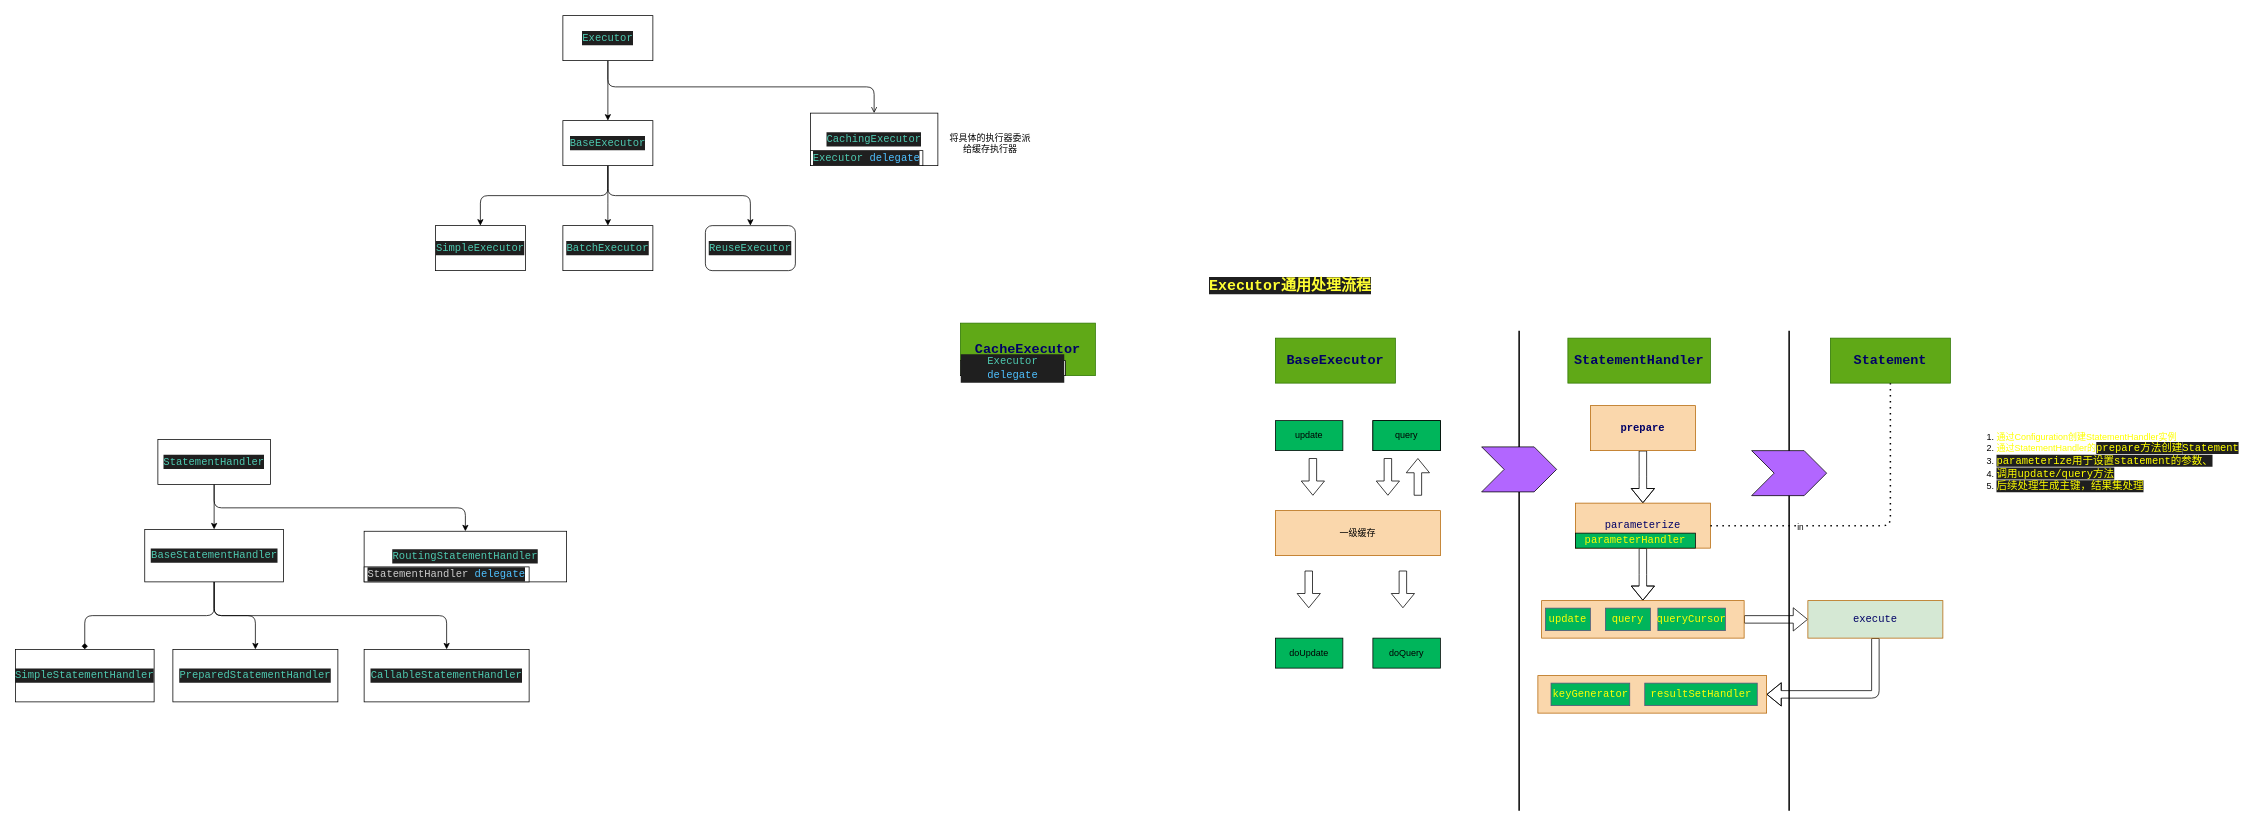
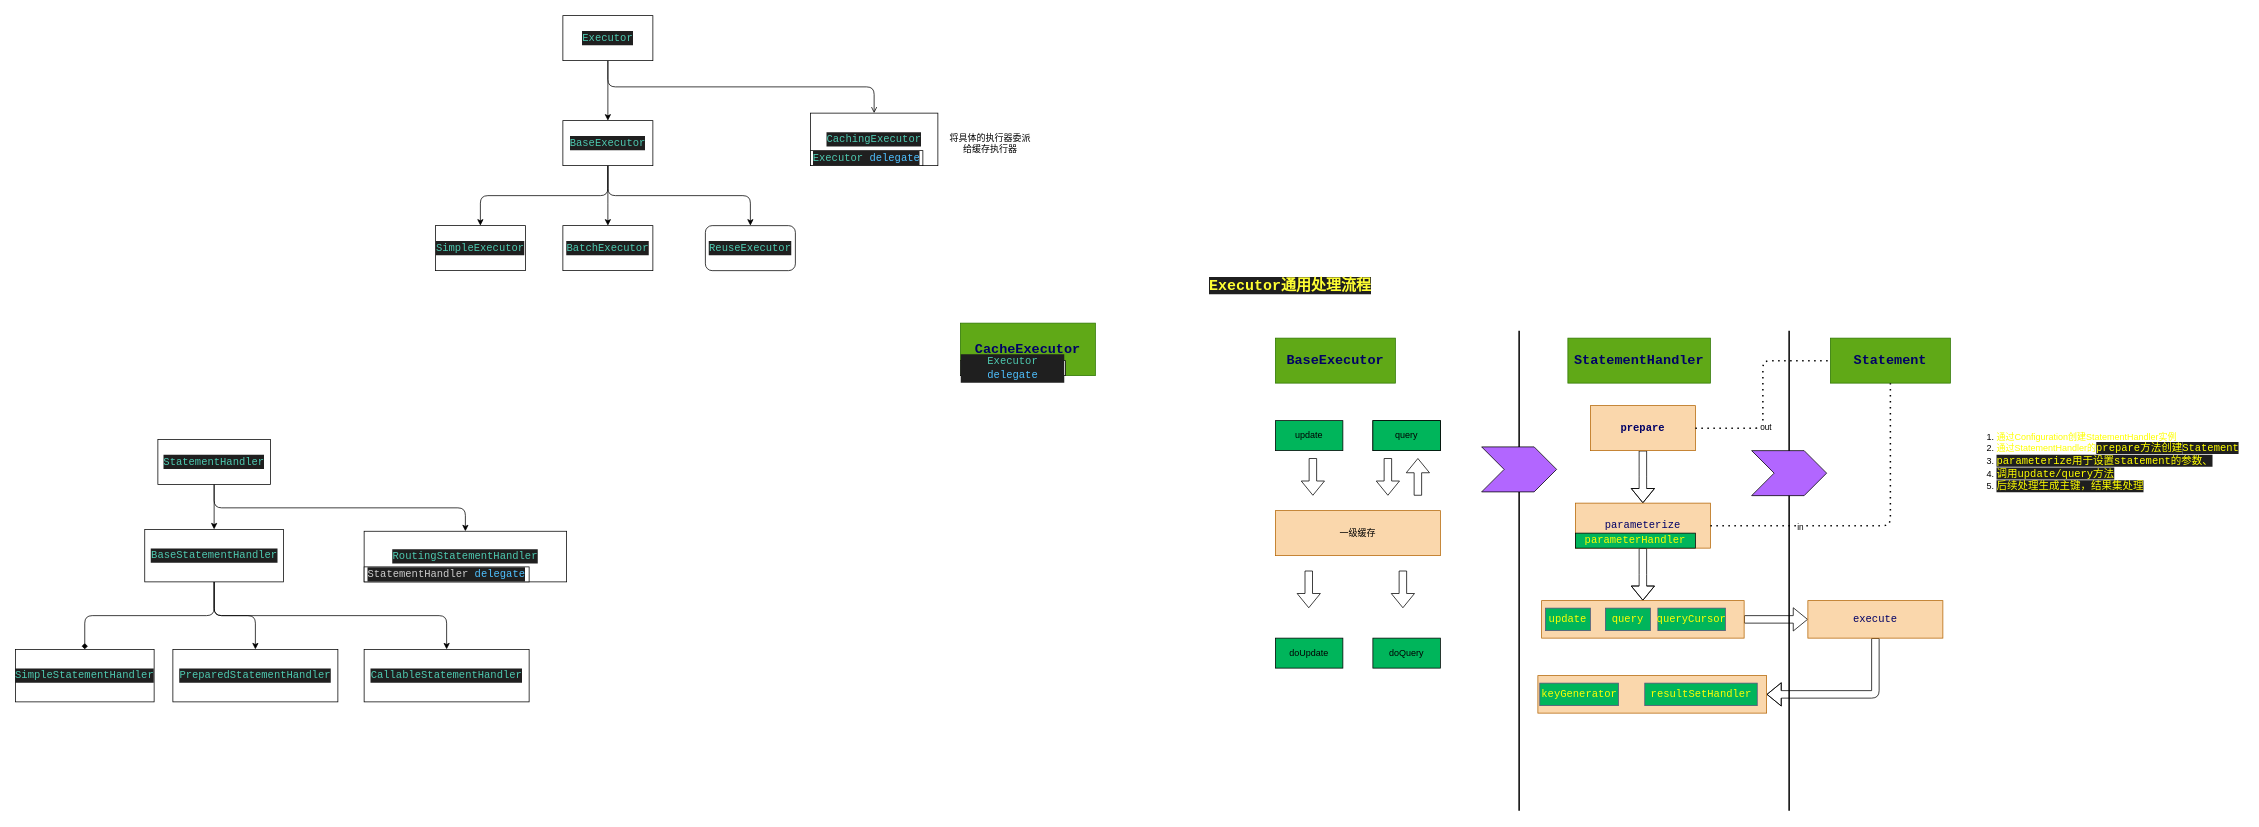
+ <mxCell id="38" value="" style="endArrow=none;dashed=1;html=1;dashPattern=1 3;strokeWidth=2;elbow=vertical;entryX=0;entryY=0.5;entryDx=0;entryDy=0;edgeStyle=orthogonalEdgeStyle;" parent="1" source="29" target="30" edge="1"><mxGeometry width="50" height="50" relative="1" as="geometry"><mxPoint x="2250" y="620" as="sourcePoint" /><mxPoint x="2320.711" y="570" as="targetPoint" /></mxGeometry></mxCell>
+ <mxCell id="39" value="out" style="edgeLabel;html=1;align=center;verticalAlign=middle;resizable=0;points=[];" parent="38" vertex="1" connectable="0"><mxGeometry x="-0.32" y="-3" relative="1" as="geometry"><mxPoint as="offset" /></mxGeometry></mxCell>
- <mxCell id="45" value="&lt;div style=&quot;font-family: Consolas, &amp;quot;Courier New&amp;quot;, monospace; font-size: 14px; line-height: 19px;&quot;&gt;&lt;div style=&quot;line-height: 19px;&quot;&gt;&lt;font color=&quot;#000066&quot;&gt;execute&lt;/font&gt;&lt;/div&gt;&lt;/div&gt;" style="whiteSpace=wrap;html=1;fillColor=#d5e8d4;strokeColor=#b46504;rounded=0;" parent="1" vertex="1"><mxGeometry x="2410" y="800" width="180" height="50" as="geometry" /></mxCell>
+ <mxCell id="45" value="&lt;div style=&quot;font-family: Consolas, &amp;quot;Courier New&amp;quot;, monospace; font-size: 14px; line-height: 19px;&quot;&gt;&lt;div style=&quot;line-height: 19px;&quot;&gt;&lt;font color=&quot;#000066&quot;&gt;execute&lt;/font&gt;&lt;/div&gt;&lt;/div&gt;" style="whiteSpace=wrap;html=1;fillColor=#fad7ac;strokeColor=#b46504;rounded=0;" parent="1" vertex="1"><mxGeometry x="2410" y="800" width="180" height="50" as="geometry" /></mxCell>
- <mxCell id="47" value="&lt;div style=&quot;font-family: Consolas, &amp;quot;Courier New&amp;quot;, monospace; font-size: 14px; line-height: 19px;&quot;&gt;&lt;font&gt;keyGenerator&lt;/font&gt;&lt;/div&gt;" style="rounded=0;whiteSpace=wrap;html=1;fillColor=#00B55B;strokeColor=#56517e;fontColor=#FFFF00;" parent="1" vertex="1"><mxGeometry x="2067.5" y="910" width="105" height="30" as="geometry" /></mxCell>
+ <mxCell id="47" value="&lt;div style=&quot;font-family: Consolas, &amp;quot;Courier New&amp;quot;, monospace; font-size: 14px; line-height: 19px;&quot;&gt;&lt;font&gt;keyGenerator&lt;/font&gt;&lt;/div&gt;" style="rounded=0;whiteSpace=wrap;html=1;fillColor=#00B55B;strokeColor=#56517e;fontColor=#FFFF00;" parent="1" vertex="1"><mxGeometry x="2052.5" y="910" width="105" height="30" as="geometry" /></mxCell>
